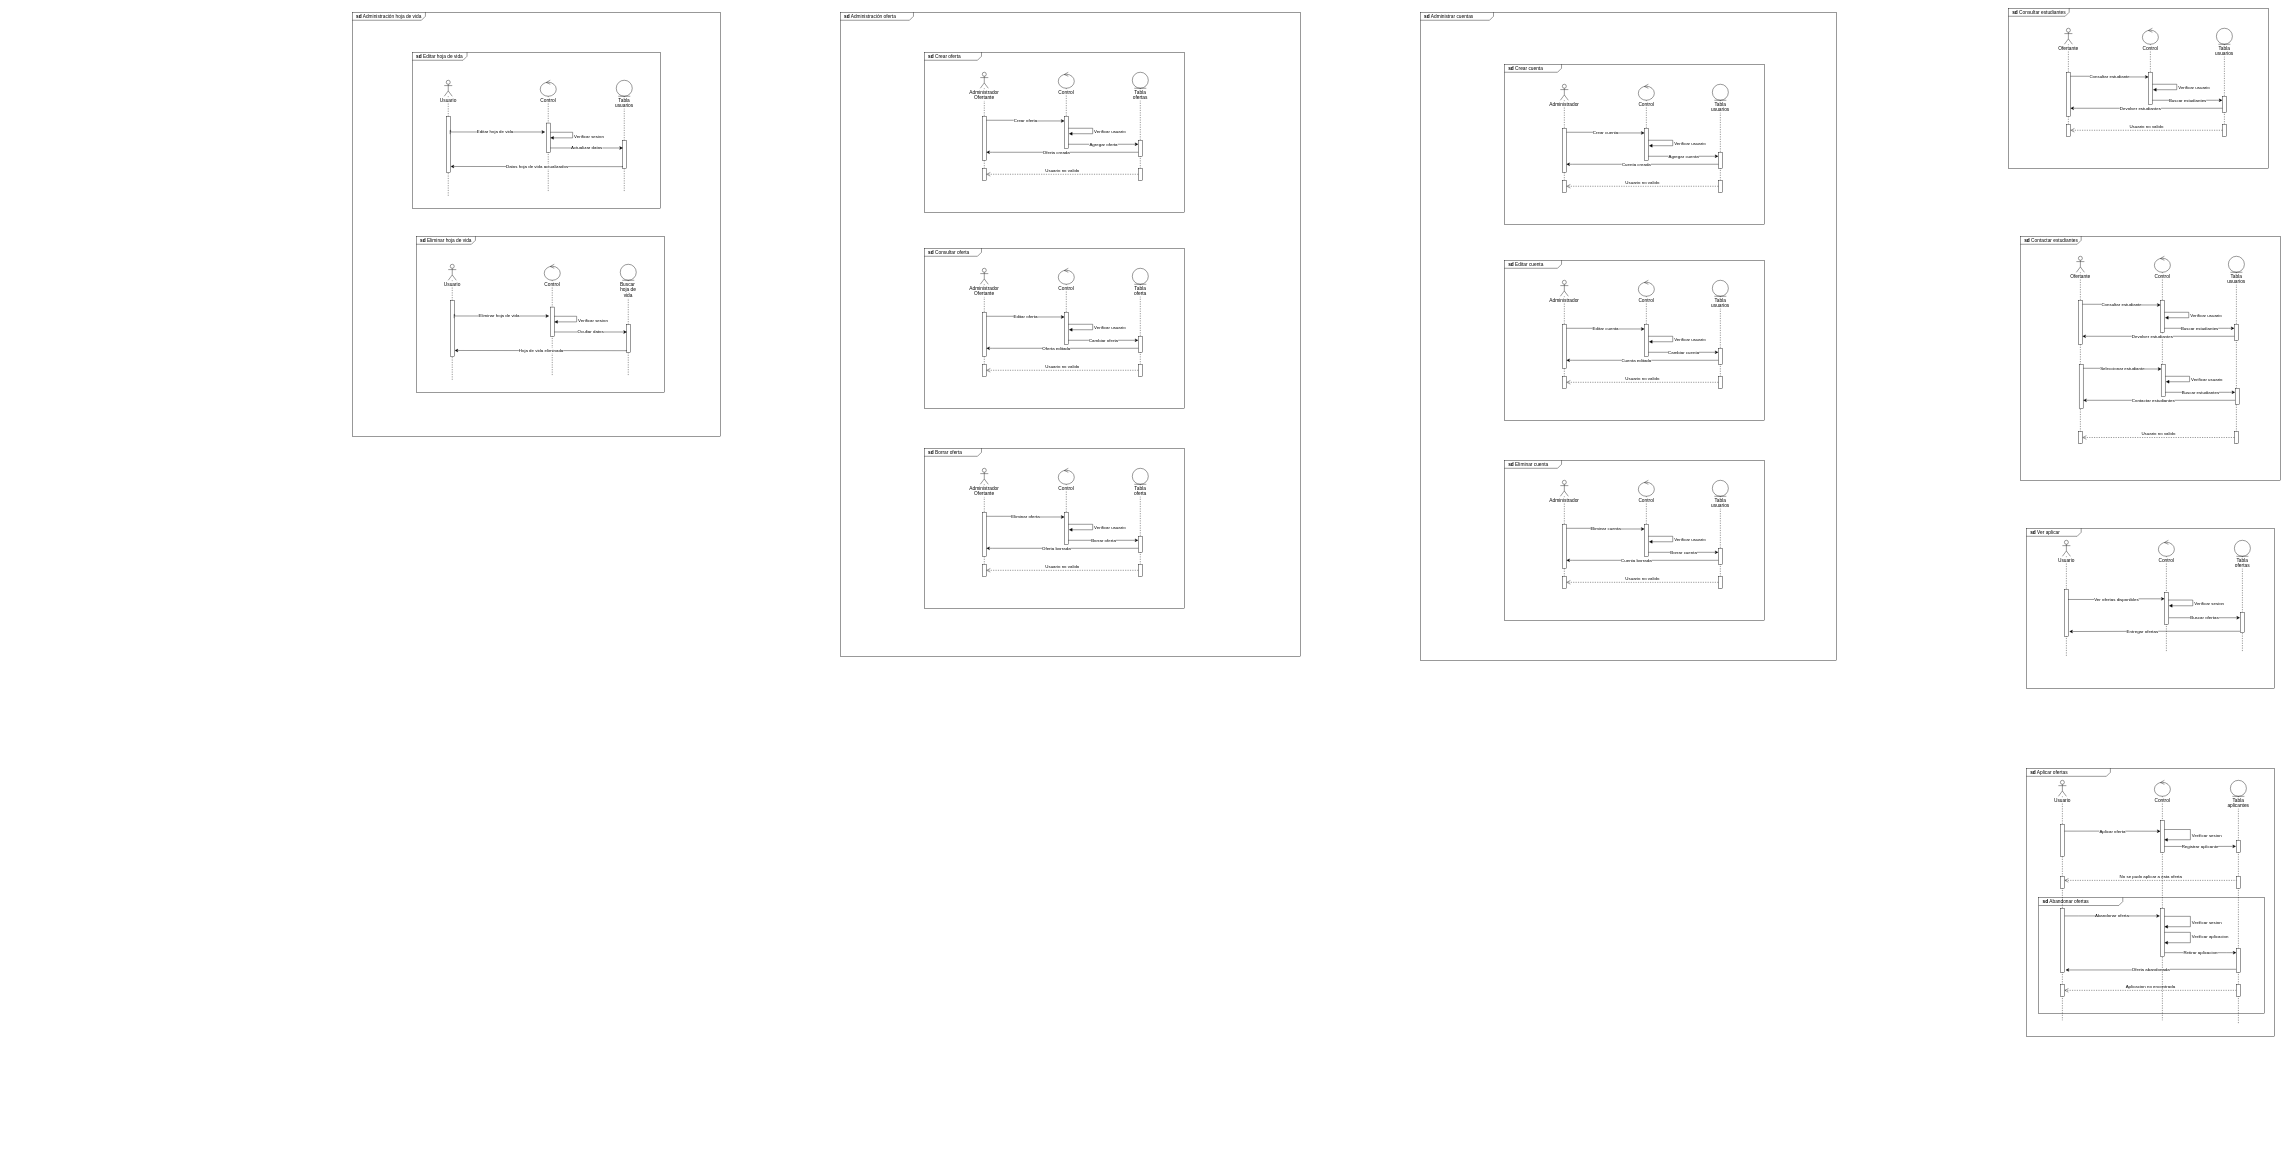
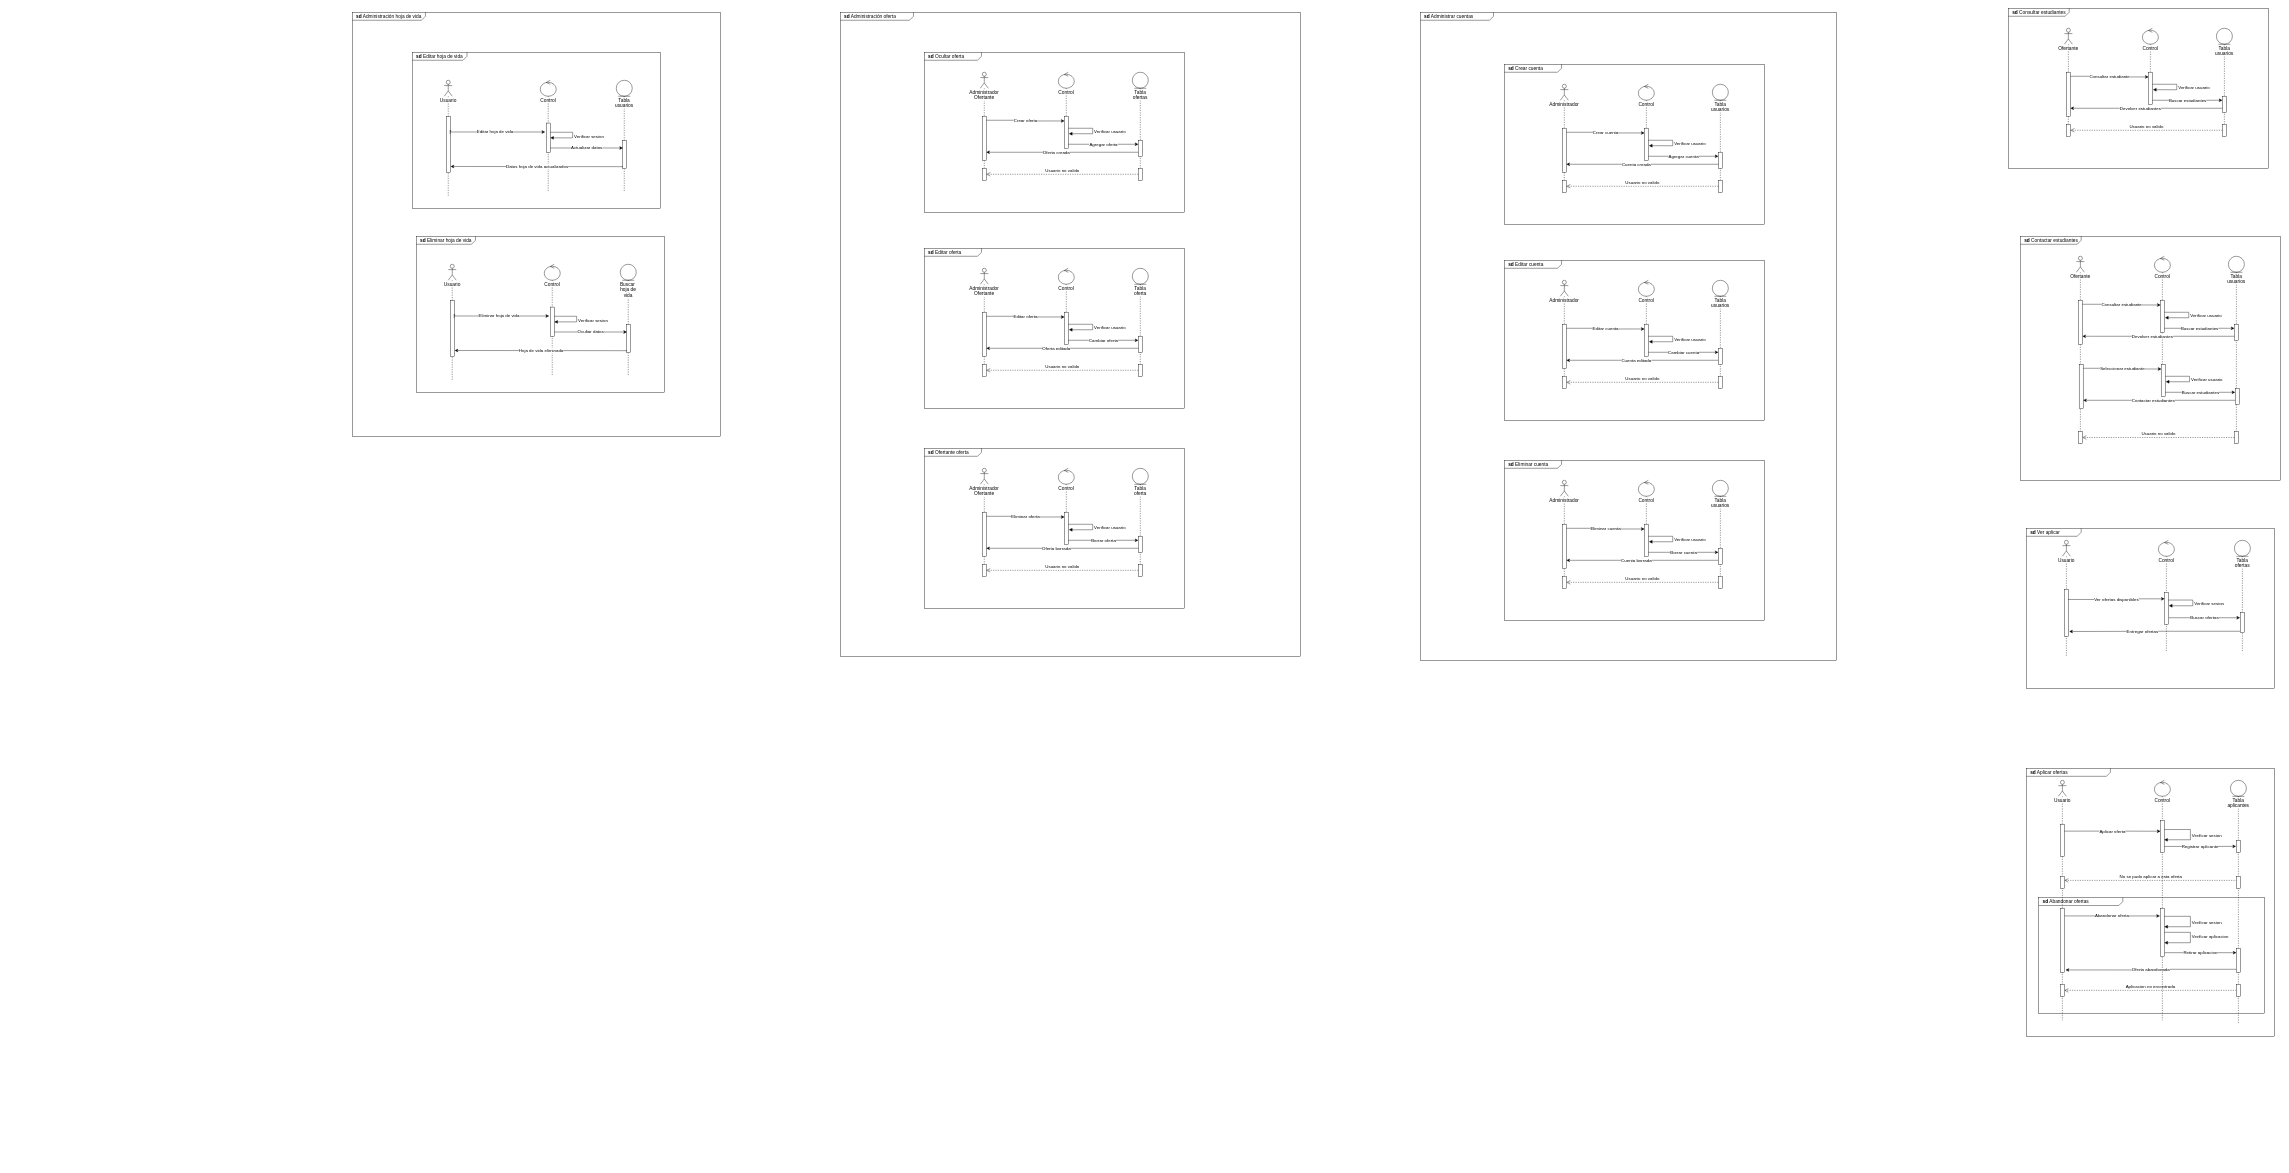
- <mxCell id="30" value="&lt;p style=&quot;margin: 0px ; margin-top: 4px ; margin-left: 10px ; text-align: left&quot;&gt;&lt;b&gt;sd&lt;/b&gt; Crear oferta&lt;br&gt;&lt;/p&gt;" style="html=1;strokeWidth=1;shape=mxgraph.sysml.package;labelX=143.07;align=left;spacingLeft=10;overflow=fill;recursiveResize=0;" parent="29" vertex="1"><mxGeometry width="650" height="400" as="geometry" /></mxCell>
+ <mxCell id="30" value="&lt;p style=&quot;margin: 0px ; margin-top: 4px ; margin-left: 10px ; text-align: left&quot;&gt;&lt;b&gt;sd&lt;/b&gt; Ocultar oferta&lt;br&gt;&lt;/p&gt;" style="html=1;strokeWidth=1;shape=mxgraph.sysml.package;labelX=143.07;align=left;spacingLeft=10;overflow=fill;recursiveResize=0;" parent="29" vertex="1"><mxGeometry width="650" height="400" as="geometry" /></mxCell>
- <mxCell id="45" value="&lt;p style=&quot;margin: 0px ; margin-top: 4px ; margin-left: 10px ; text-align: left&quot;&gt;&lt;b&gt;sd&lt;/b&gt; Consultar oferta&lt;br&gt;&lt;/p&gt;" style="html=1;strokeWidth=1;shape=mxgraph.sysml.package;labelX=143.07;align=left;spacingLeft=10;overflow=fill;recursiveResize=0;" parent="44" vertex="1"><mxGeometry width="650" height="400" as="geometry" /></mxCell>
+ <mxCell id="45" value="&lt;p style=&quot;margin: 0px ; margin-top: 4px ; margin-left: 10px ; text-align: left&quot;&gt;&lt;b&gt;sd&lt;/b&gt; Editar oferta&lt;br&gt;&lt;/p&gt;" style="html=1;strokeWidth=1;shape=mxgraph.sysml.package;labelX=143.07;align=left;spacingLeft=10;overflow=fill;recursiveResize=0;" parent="44" vertex="1"><mxGeometry width="650" height="400" as="geometry" /></mxCell>
- <mxCell id="60" value="&lt;p style=&quot;margin: 0px ; margin-top: 4px ; margin-left: 10px ; text-align: left&quot;&gt;&lt;b&gt;sd&lt;/b&gt; Borrar oferta&lt;br&gt;&lt;/p&gt;" style="html=1;strokeWidth=1;shape=mxgraph.sysml.package;labelX=143.07;align=left;spacingLeft=10;overflow=fill;recursiveResize=0;" parent="59" vertex="1"><mxGeometry width="650" height="400" as="geometry" /></mxCell>
+ <mxCell id="60" value="&lt;p style=&quot;margin: 0px ; margin-top: 4px ; margin-left: 10px ; text-align: left&quot;&gt;&lt;b&gt;sd&lt;/b&gt; Ofertante oferta&lt;br&gt;&lt;/p&gt;" style="html=1;strokeWidth=1;shape=mxgraph.sysml.package;labelX=143.07;align=left;spacingLeft=10;overflow=fill;recursiveResize=0;" parent="59" vertex="1"><mxGeometry width="650" height="400" as="geometry" /></mxCell>
